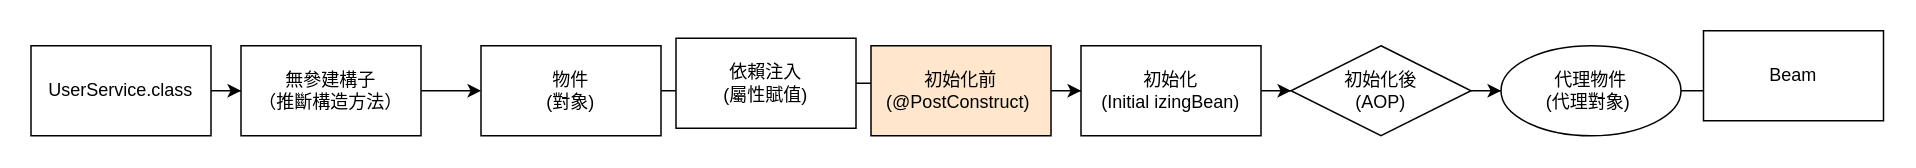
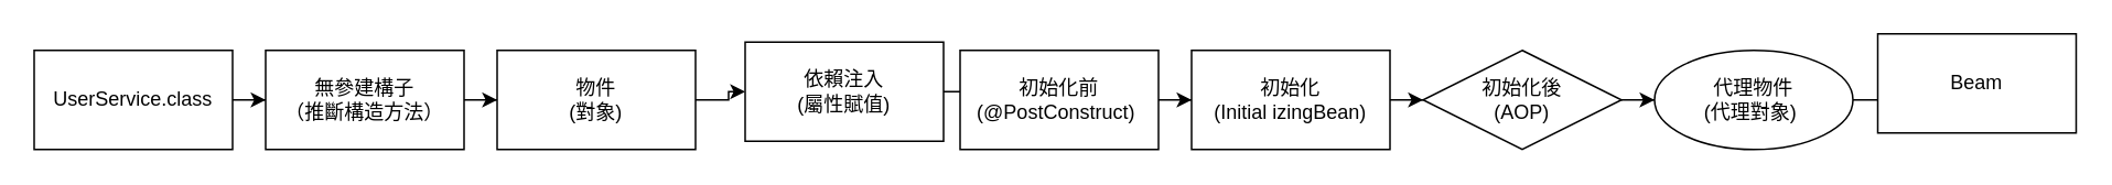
- <mxCell id="7" value="&lt;span style=&quot;text-align: left;&quot;&gt;物件&lt;br&gt;(對象)&lt;/span&gt;" style="rounded=0;whiteSpace=wrap;html=1;" vertex="1" parent="1"><mxGeometry x="320" y="30" width="120" height="60" as="geometry" /></mxCell>
+ <mxCell id="7" value="&lt;span style=&quot;text-align: left;&quot;&gt;物件&lt;br&gt;(對象)&lt;/span&gt;" style="rounded=0;whiteSpace=wrap;html=1;" vertex="1" parent="1"><mxGeometry x="300" y="30" width="120" height="60" as="geometry" /></mxCell>
- <mxCell id="11" value="&lt;span style=&quot;text-align: left;&quot;&gt;初始化前(@PostConstruct)&amp;nbsp;&lt;/span&gt;" style="rounded=0;whiteSpace=wrap;html=1;fillColor=#ffe6cc;" vertex="1" parent="1"><mxGeometry x="580" y="30" width="120" height="60" as="geometry" /></mxCell>
+ <mxCell id="11" value="&lt;span style=&quot;text-align: left;&quot;&gt;初始化前(@PostConstruct)&amp;nbsp;&lt;/span&gt;" style="rounded=0;whiteSpace=wrap;html=1;" vertex="1" parent="1"><mxGeometry x="580" y="30" width="120" height="60" as="geometry" /></mxCell>
